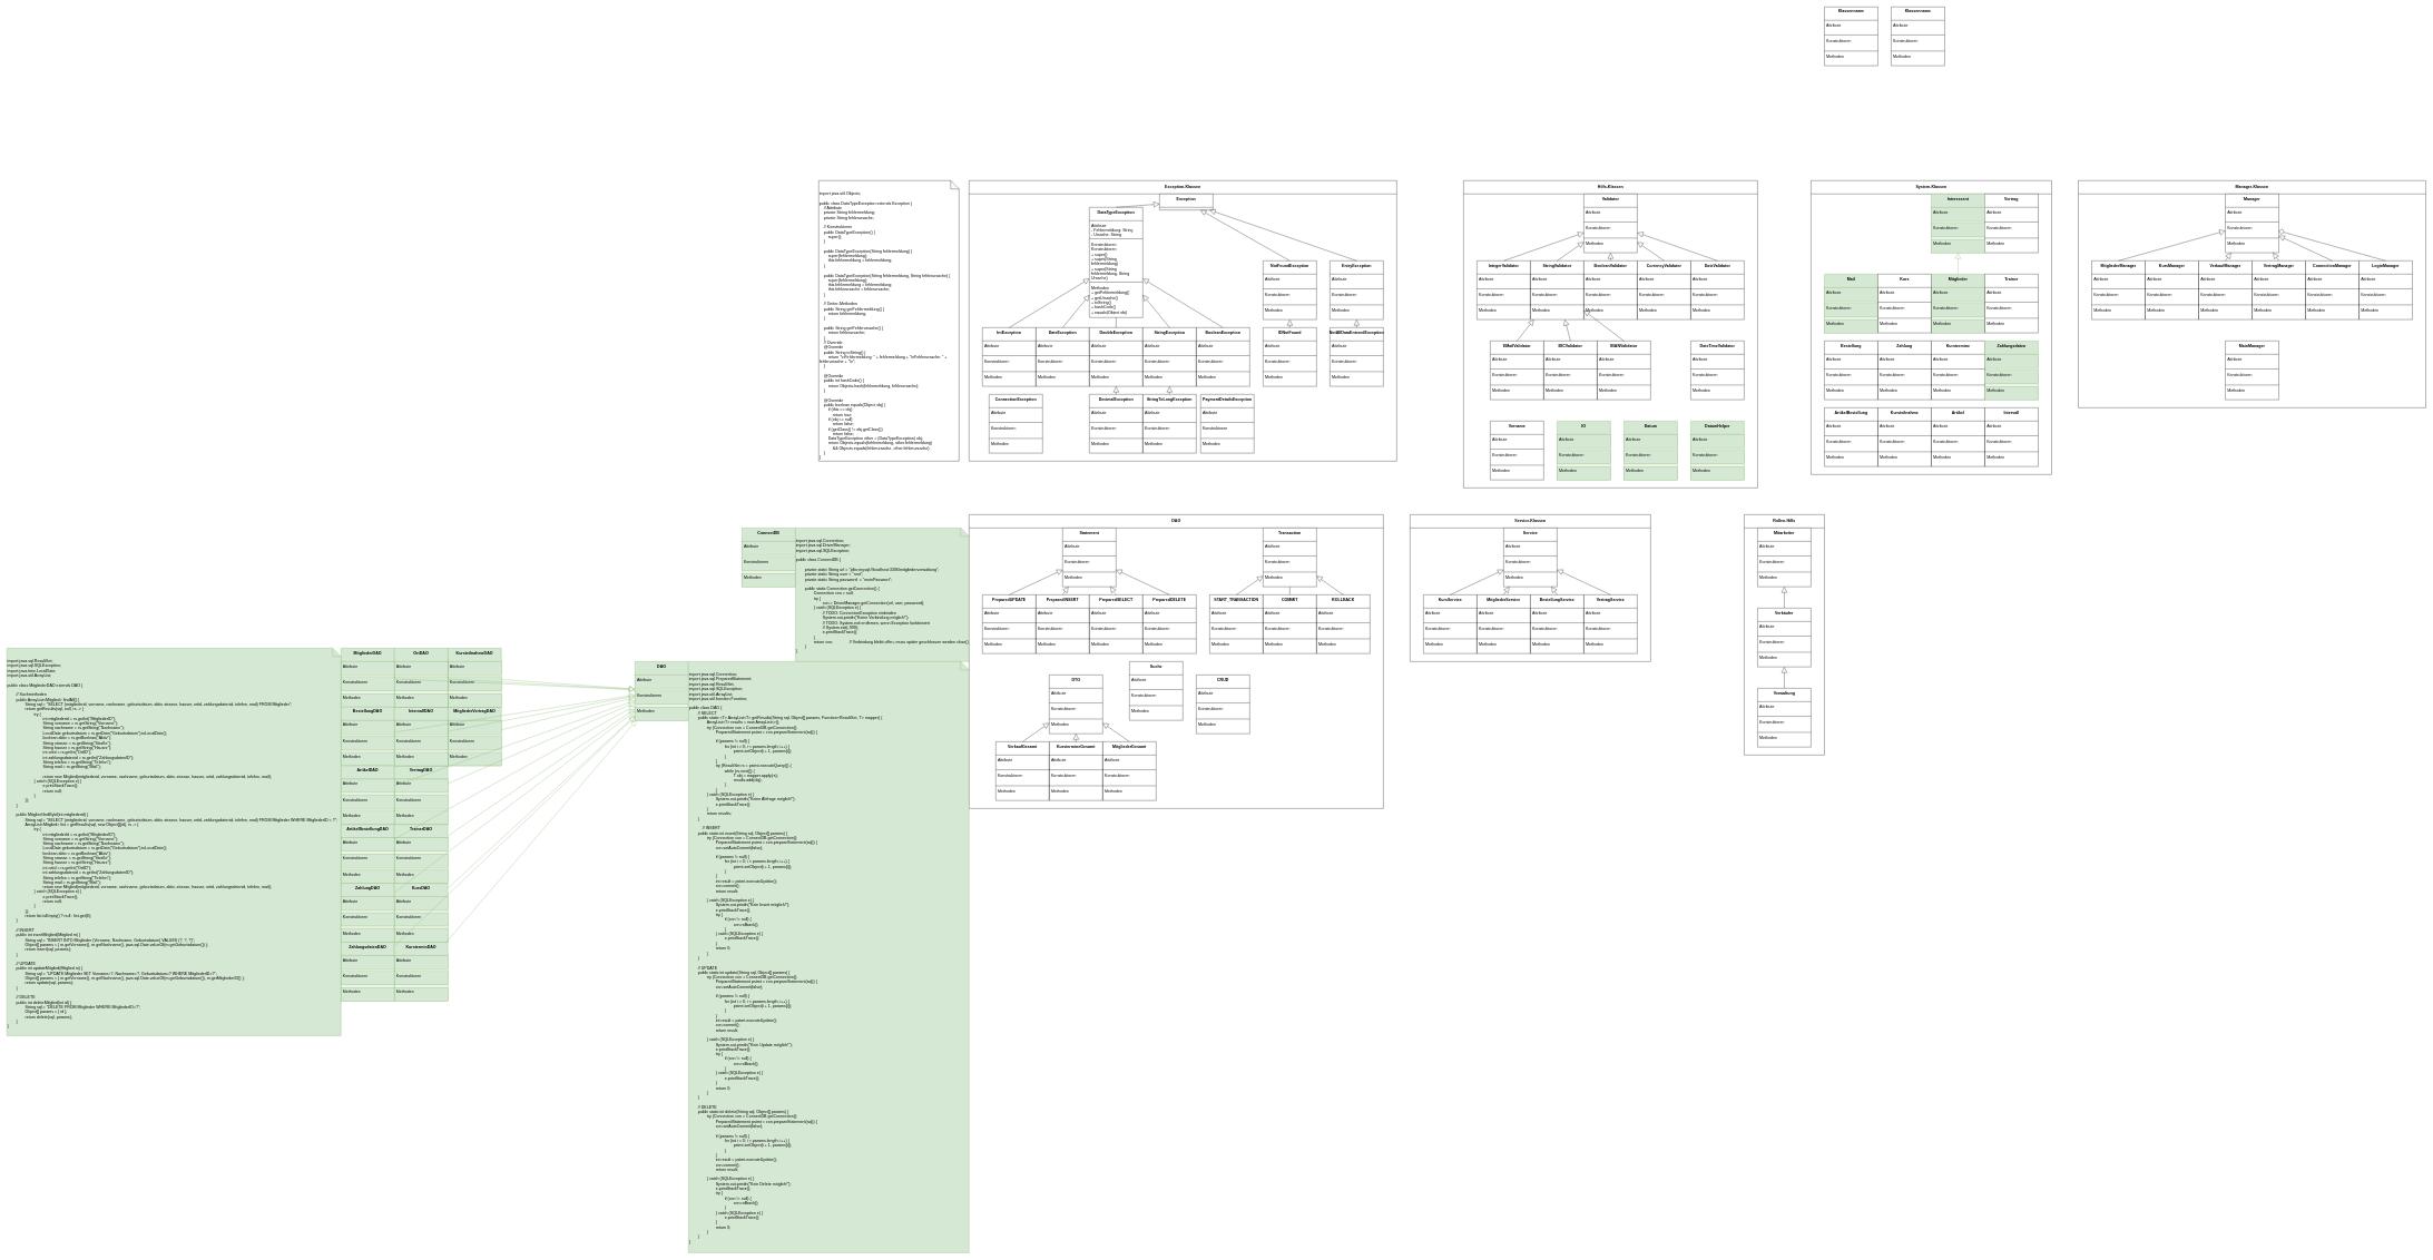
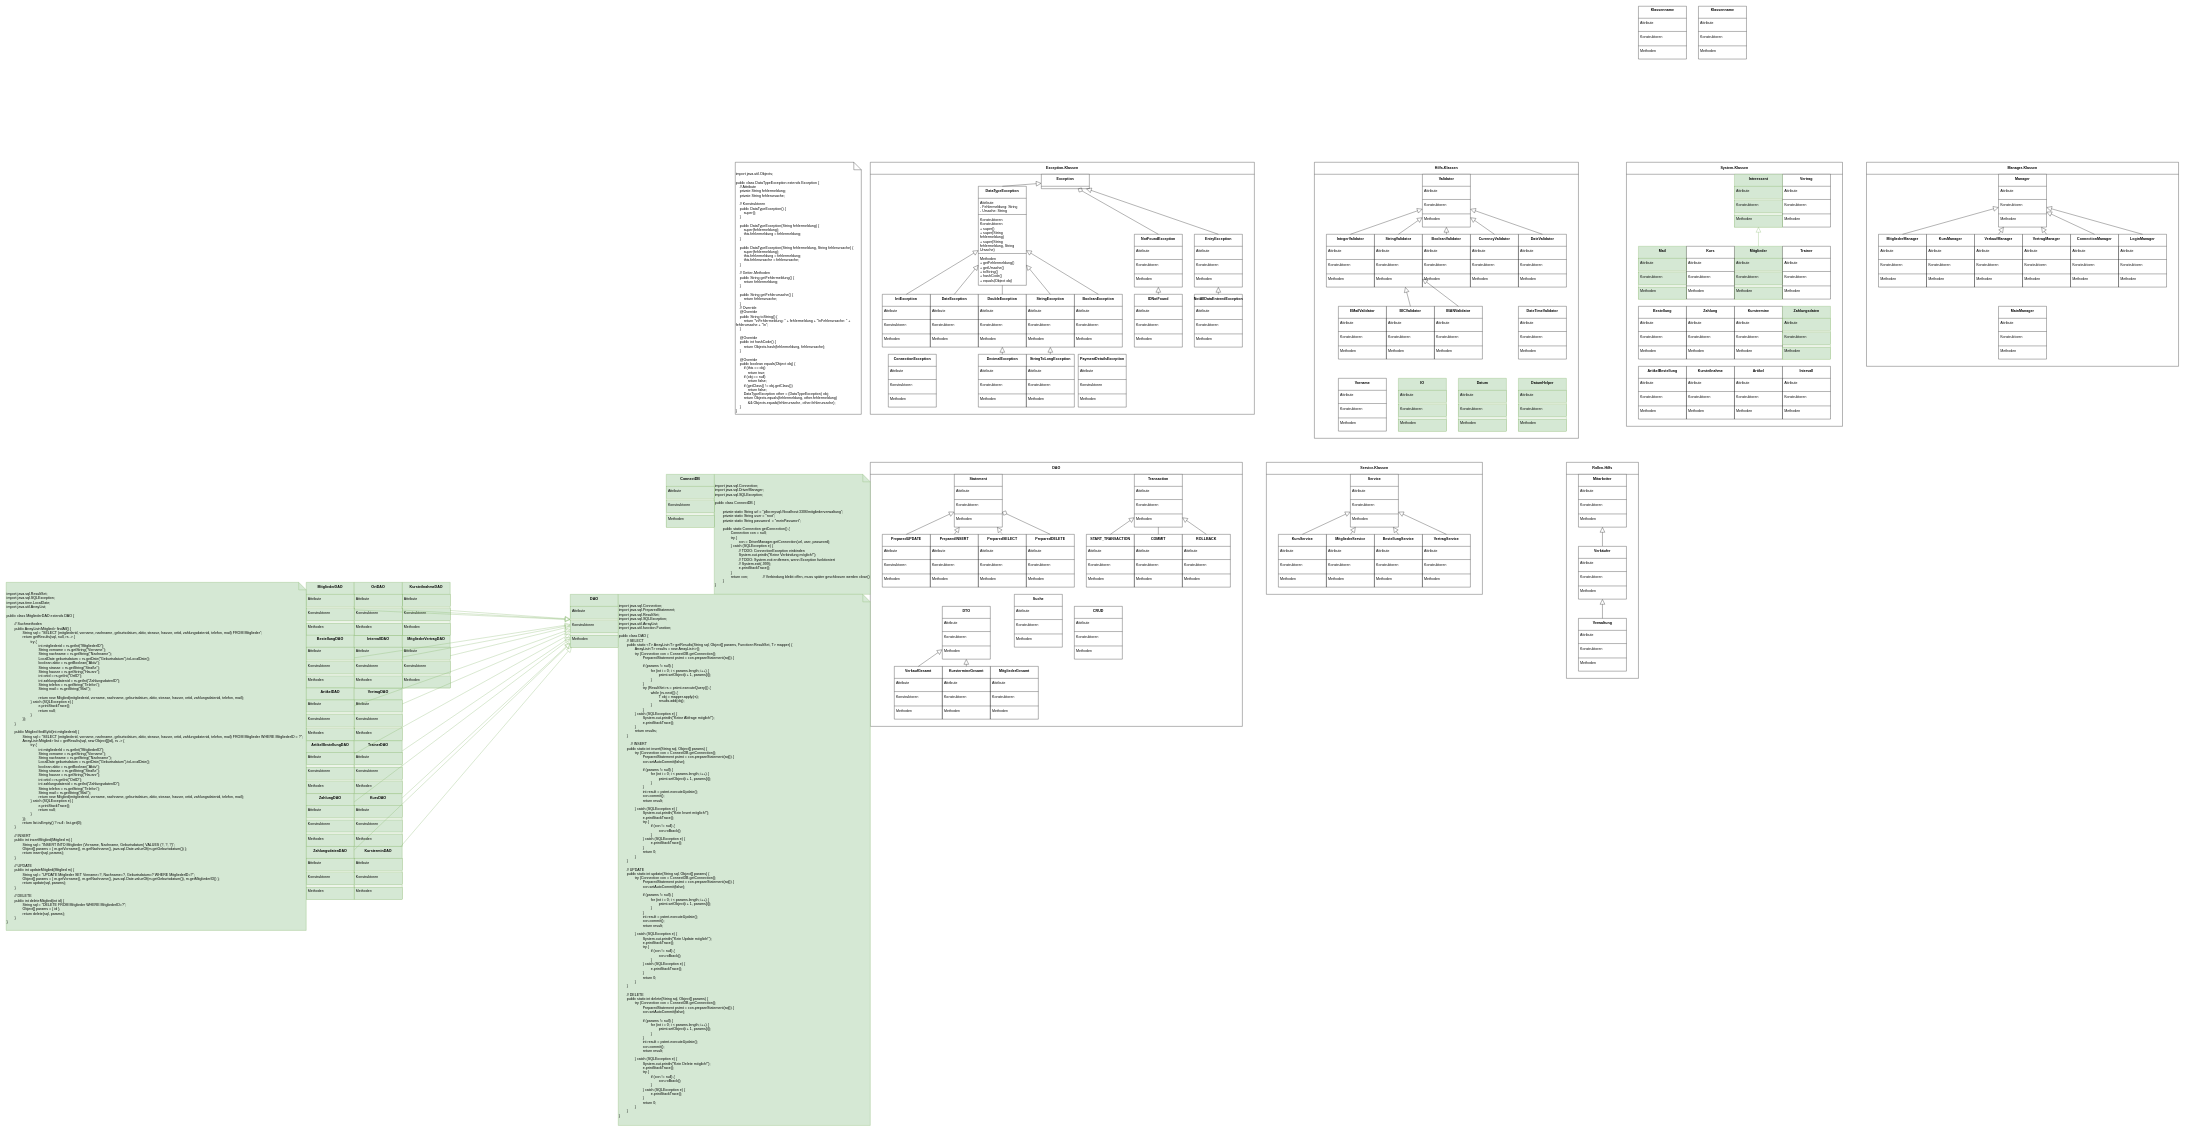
- <mxCell id="268" value="" style="endArrow=block;html=1;rounded=0;endFill=0;endSize=15;startSize=15;exitX=0.5;exitY=0;exitDx=0;exitDy=0;" parent="193" source="255" target="248" edge="1"><mxGeometry width="50" height="50" relative="1" as="geometry"><mxPoint x="750" y="267" as="sourcePoint" /><mxPoint x="870" y="200" as="targetPoint" /></mxGeometry></mxCell>
+ <mxCell id="268" value="" style="endArrow=diamond;html=1;rounded=0;endFill=0;endSize=15;startSize=15;exitX=0.5;exitY=0;exitDx=0;exitDy=0;" parent="193" source="255" target="248" edge="1"><mxGeometry width="50" height="50" relative="1" as="geometry"><mxPoint x="750" y="267" as="sourcePoint" /><mxPoint x="870" y="200" as="targetPoint" /></mxGeometry></mxCell>
- <mxCell id="340" value="" style="endArrow=diamond;html=1;rounded=0;endFill=0;endSize=15;startSize=15;exitX=0.5;exitY=0;exitDx=0;exitDy=0;" parent="291" source="322" target="292" edge="1"><mxGeometry width="50" height="50" relative="1" as="geometry"><mxPoint x="870" y="534" as="sourcePoint" /><mxPoint x="870" y="470" as="targetPoint" /></mxGeometry></mxCell>
+ <mxCell id="340" value="" style="endArrow=block;html=1;rounded=0;endFill=0;endSize=15;startSize=15;exitX=0.5;exitY=0;exitDx=0;exitDy=0;" parent="291" source="322" target="292" edge="1"><mxGeometry width="50" height="50" relative="1" as="geometry"><mxPoint x="870" y="534" as="sourcePoint" /><mxPoint x="870" y="470" as="targetPoint" /></mxGeometry></mxCell>
- <mxCell id="125" value="" style="endArrow=block;html=1;rounded=0;endFill=0;endSize=15;startSize=15;exitX=0.5;exitY=0;exitDx=0;exitDy=0;" parent="100" source="113" target="128" edge="1"><mxGeometry width="50" height="50" relative="1" as="geometry"><mxPoint x="100" y="244" as="sourcePoint" /><mxPoint x="100" y="220" as="targetPoint" /></mxGeometry></mxCell>
- <mxCell id="379" value="" style="endArrow=block;html=1;rounded=0;endFill=0;endSize=15;startSize=15;exitX=0.5;exitY=0;exitDx=0;exitDy=0;" parent="345" source="373" target="352" edge="1"><mxGeometry width="50" height="50" relative="1" as="geometry"><mxPoint x="640" y="176" as="sourcePoint" /><mxPoint x="560" y="120" as="targetPoint" /></mxGeometry></mxCell>
+ <mxCell id="379" value="" style="endArrow=diamond;html=1;rounded=0;endFill=0;endSize=15;startSize=15;exitX=0.5;exitY=0;exitDx=0;exitDy=0;" parent="345" source="373" target="352" edge="1"><mxGeometry width="50" height="50" relative="1" as="geometry"><mxPoint x="640" y="176" as="sourcePoint" /><mxPoint x="560" y="120" as="targetPoint" /></mxGeometry></mxCell>
- <mxCell id="433" value="" style="endArrow=block;html=1;rounded=0;endFill=0;endSize=15;startSize=15;exitX=0.5;exitY=0;exitDx=0;exitDy=0;" parent="345" source="413" target="407" edge="1"><mxGeometry width="50" height="50" relative="1" as="geometry"><mxPoint x="80" y="635" as="sourcePoint" /><mxPoint x="240" y="560" as="targetPoint" /></mxGeometry></mxCell>
